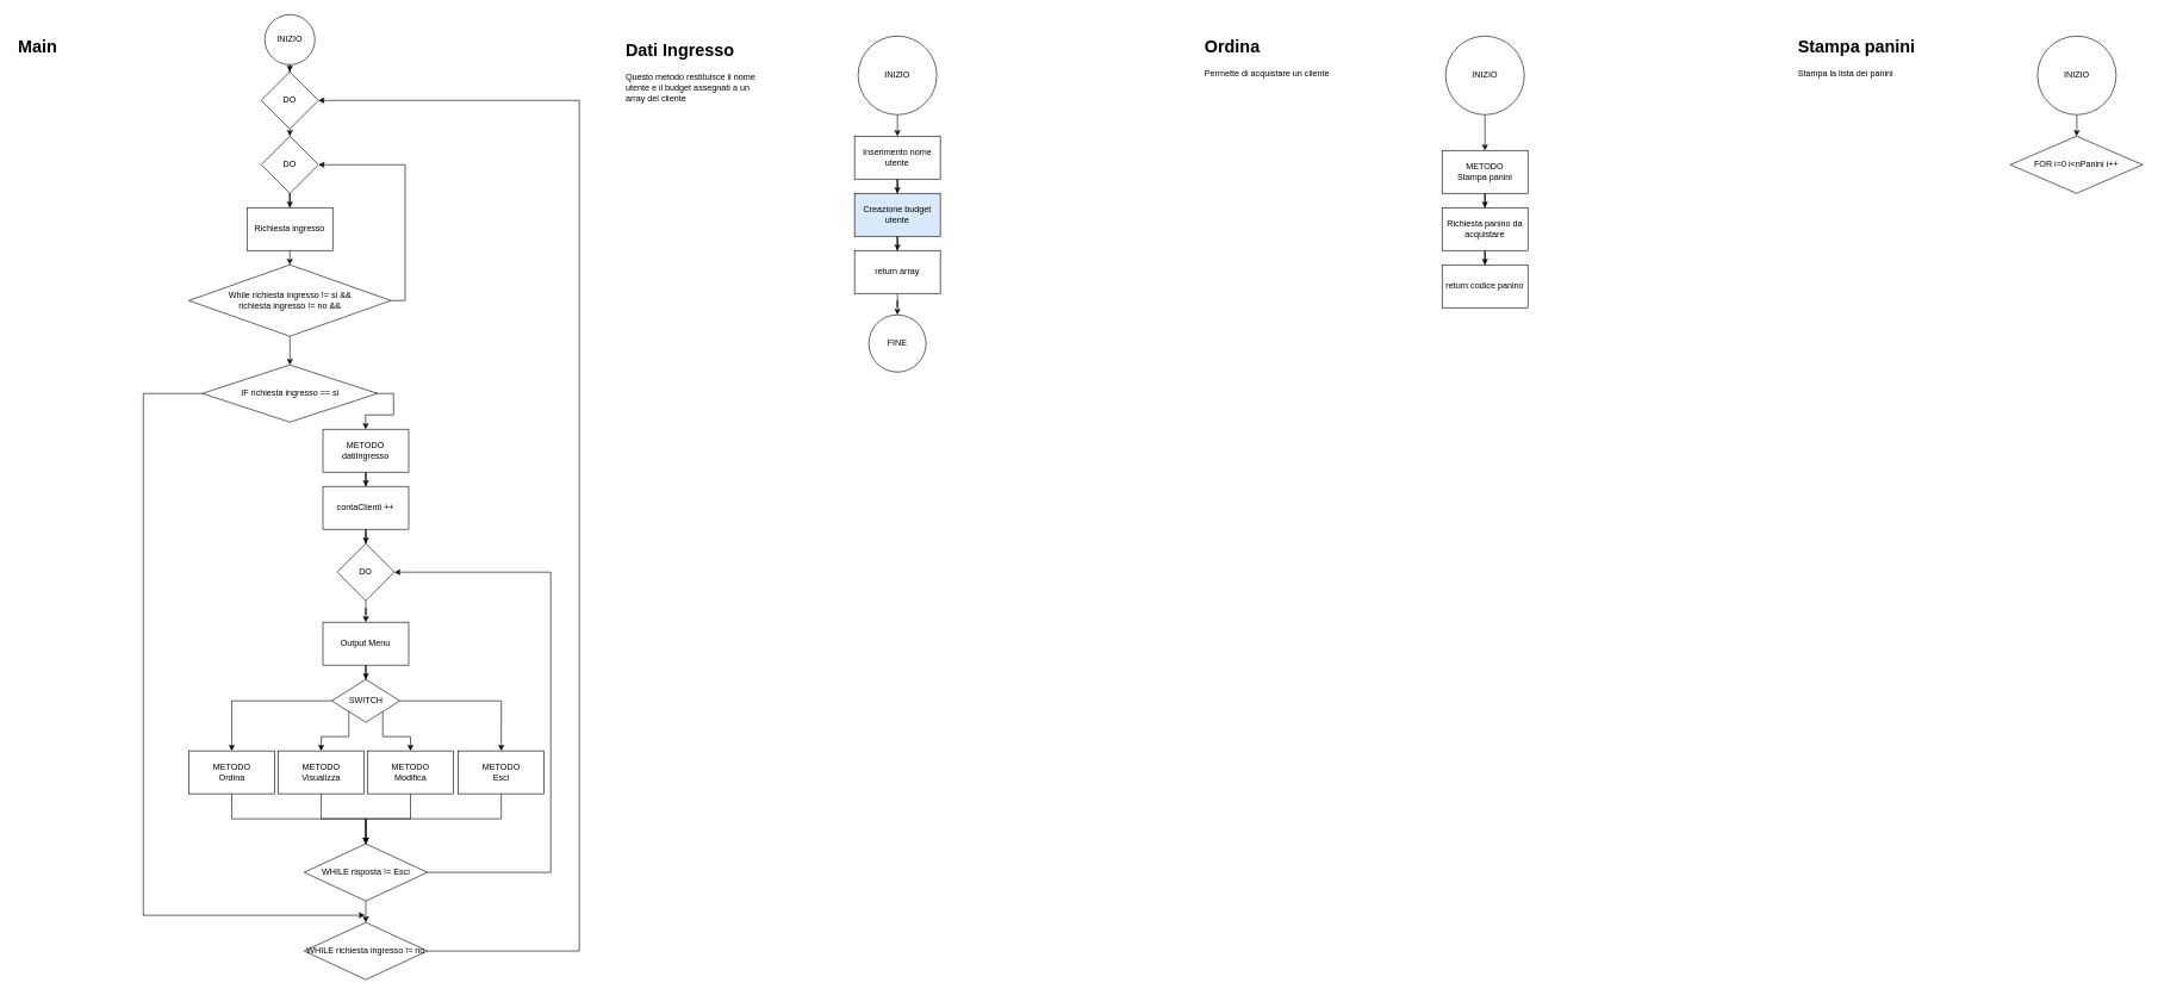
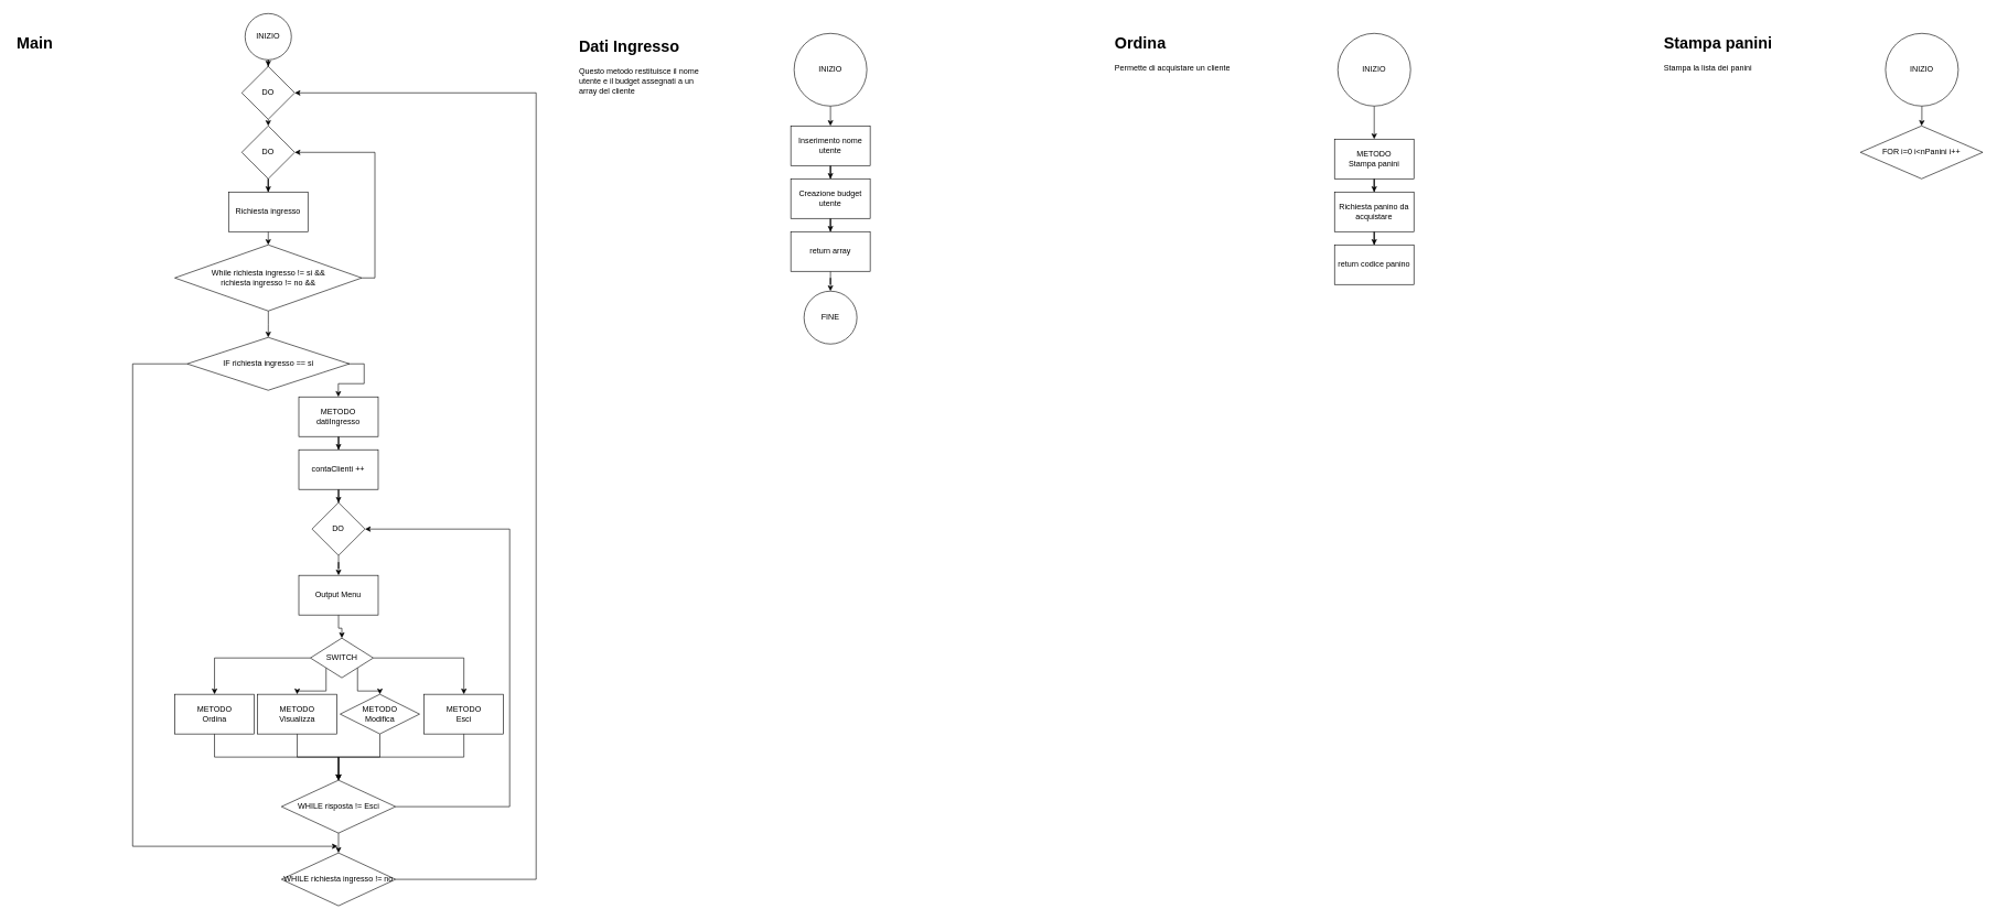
- <mxCell id="18" value="Creazione budget utente" style="whiteSpace=wrap;html=1;fillColor=#dae8fc;" vertex="1" parent="1"><mxGeometry x="1195" y="270" width="120" height="60" as="geometry" /></mxCell>
+ <mxCell id="18" value="Creazione budget utente" style="whiteSpace=wrap;html=1;" vertex="1" parent="1"><mxGeometry x="1195" y="270" width="120" height="60" as="geometry" /></mxCell>
- <mxCell id="37" value="SWITCH" style="rhombus;whiteSpace=wrap;html=1;" vertex="1" parent="1"><mxGeometry x="463.75" y="950" width="95" height="60" as="geometry" /></mxCell>
+ <mxCell id="37" value="SWITCH" style="rhombus;whiteSpace=wrap;html=1;" vertex="1" parent="1"><mxGeometry x="468.75" y="965" width="95" height="60" as="geometry" /></mxCell>
- <mxCell id="43" value="METODO&lt;br&gt;Modifica" style="whiteSpace=wrap;html=1;" vertex="1" parent="1"><mxGeometry x="513.75" y="1050" width="120" height="60" as="geometry" /></mxCell>
+ <mxCell id="43" value="METODO&lt;br&gt;Modifica" style="rhombus;whiteSpace=wrap;html=1;" vertex="1" parent="1"><mxGeometry x="513.75" y="1050" width="120" height="60" as="geometry" /></mxCell>
